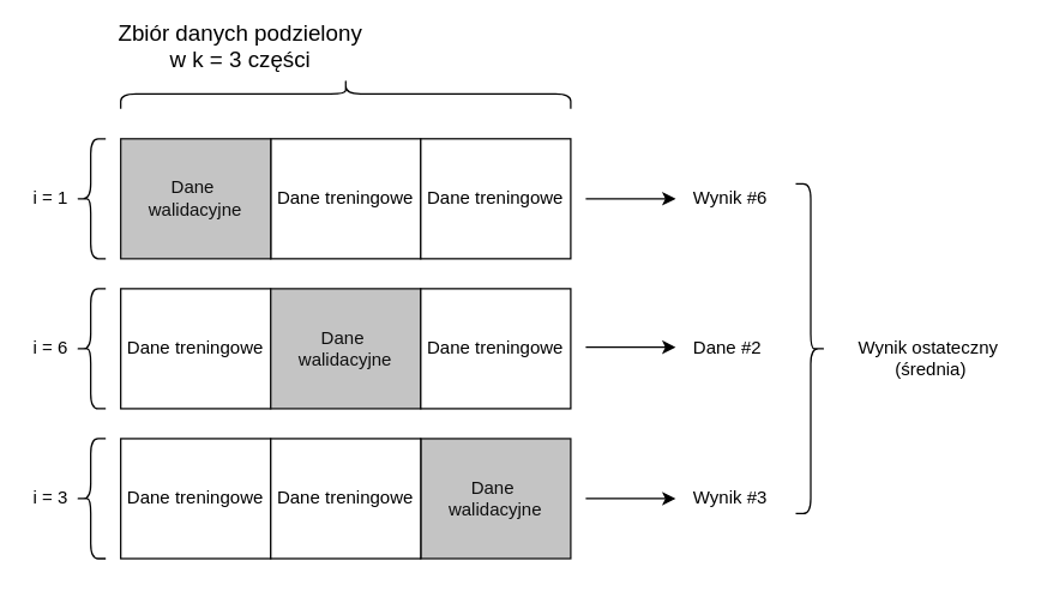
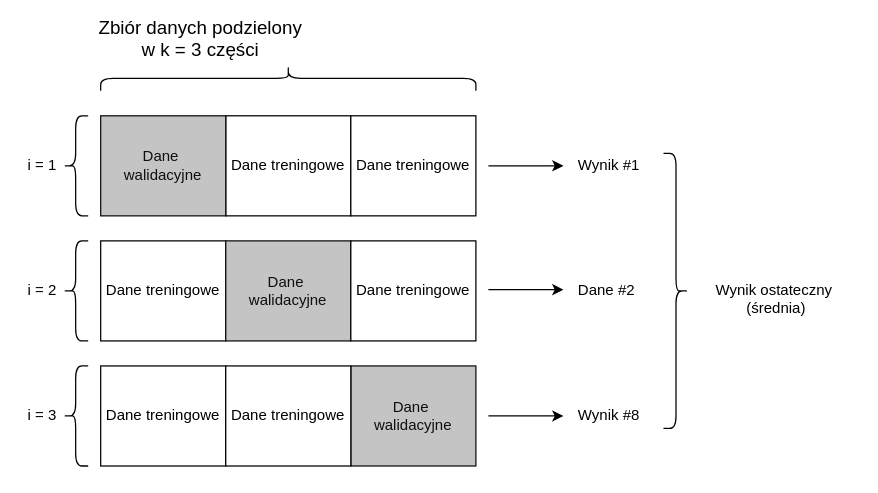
- <mxCell id="16" value="&lt;div style=&quot;text-align: center&quot;&gt;&lt;span&gt;Wynik&amp;nbsp;&lt;/span&gt;&lt;span&gt;#6&lt;/span&gt;&lt;/div&gt;" style="text;html=1;resizable=0;points=[];autosize=1;align=left;verticalAlign=top;spacingTop=-4;" vertex="1" parent="1"><mxGeometry x="460" y="122" width="60" height="20" as="geometry" /></mxCell>
+ <mxCell id="16" value="&lt;div style=&quot;text-align: center&quot;&gt;&lt;span&gt;Wynik&amp;nbsp;&lt;/span&gt;&lt;span&gt;#1&lt;/span&gt;&lt;/div&gt;" style="text;html=1;resizable=0;points=[];autosize=1;align=left;verticalAlign=top;spacingTop=-4;" vertex="1" parent="1"><mxGeometry x="460" y="122" width="60" height="20" as="geometry" /></mxCell>
- <mxCell id="22" value="i = 6" style="text;html=1;resizable=0;points=[];autosize=1;align=left;verticalAlign=top;spacingTop=-4;" vertex="1" parent="1"><mxGeometry x="20" y="222" width="40" height="20" as="geometry" /></mxCell>
+ <mxCell id="22" value="i = 2" style="text;html=1;resizable=0;points=[];autosize=1;align=left;verticalAlign=top;spacingTop=-4;" vertex="1" parent="1"><mxGeometry x="20" y="222" width="40" height="20" as="geometry" /></mxCell>
- <mxCell id="18" value="&lt;div style=&quot;text-align: center&quot;&gt;&lt;span&gt;Wynik&amp;nbsp;&lt;/span&gt;&lt;span&gt;#3&lt;/span&gt;&lt;/div&gt;" style="text;html=1;resizable=0;points=[];autosize=1;align=left;verticalAlign=top;spacingTop=-4;" vertex="1" parent="1"><mxGeometry x="460" y="322" width="60" height="20" as="geometry" /></mxCell>
+ <mxCell id="18" value="&lt;div style=&quot;text-align: center&quot;&gt;&lt;span&gt;Wynik&amp;nbsp;&lt;/span&gt;&lt;span&gt;#8&lt;/span&gt;&lt;/div&gt;" style="text;html=1;resizable=0;points=[];autosize=1;align=left;verticalAlign=top;spacingTop=-4;" vertex="1" parent="1"><mxGeometry x="460" y="322" width="60" height="20" as="geometry" /></mxCell>
